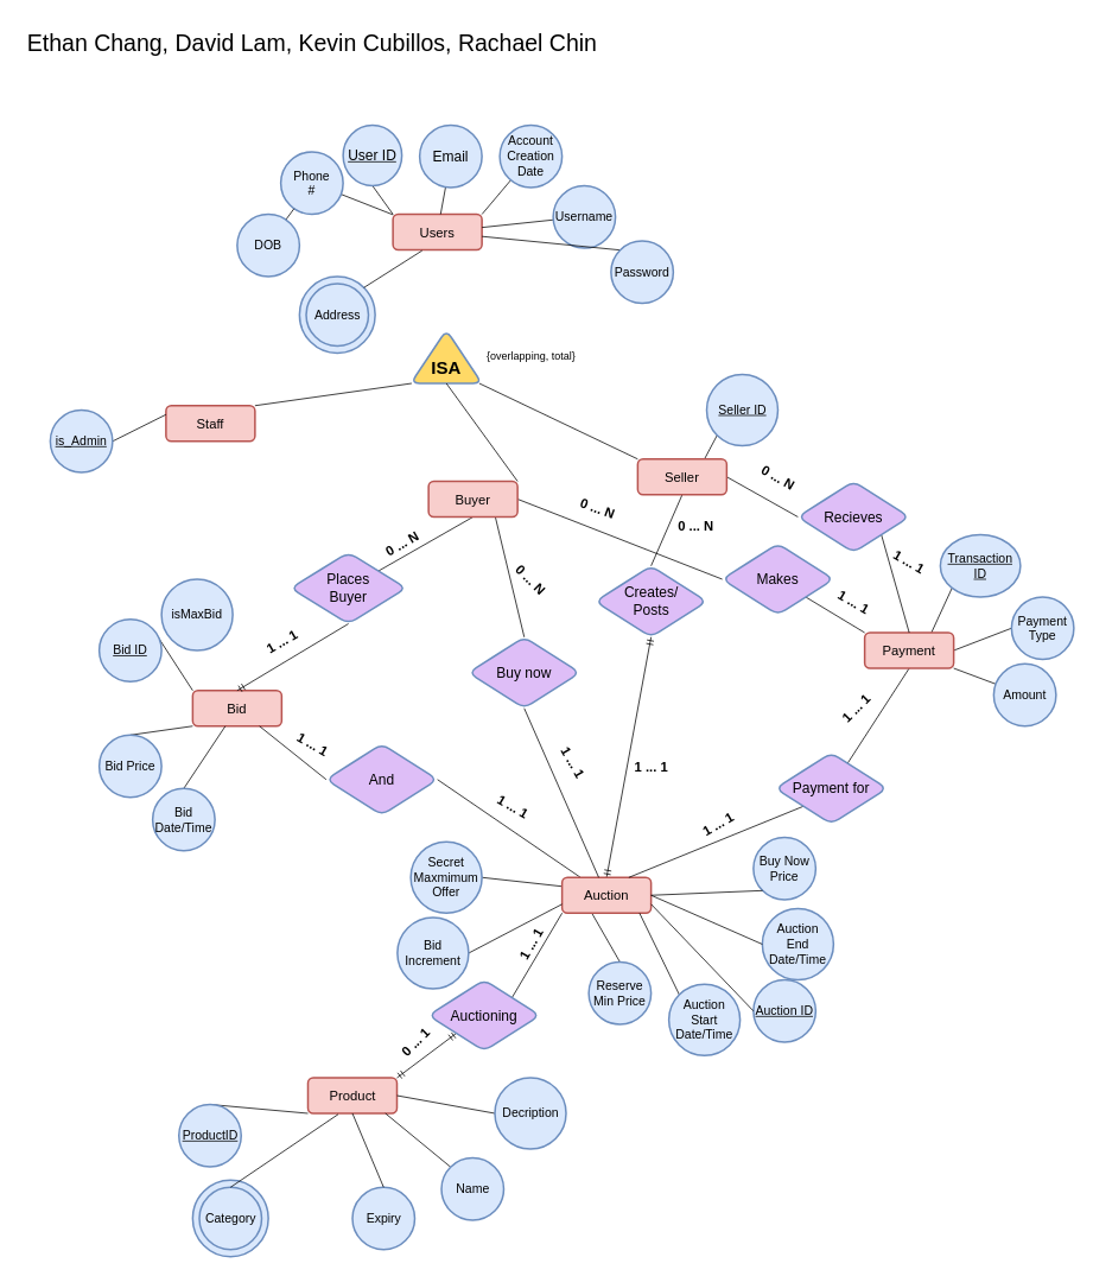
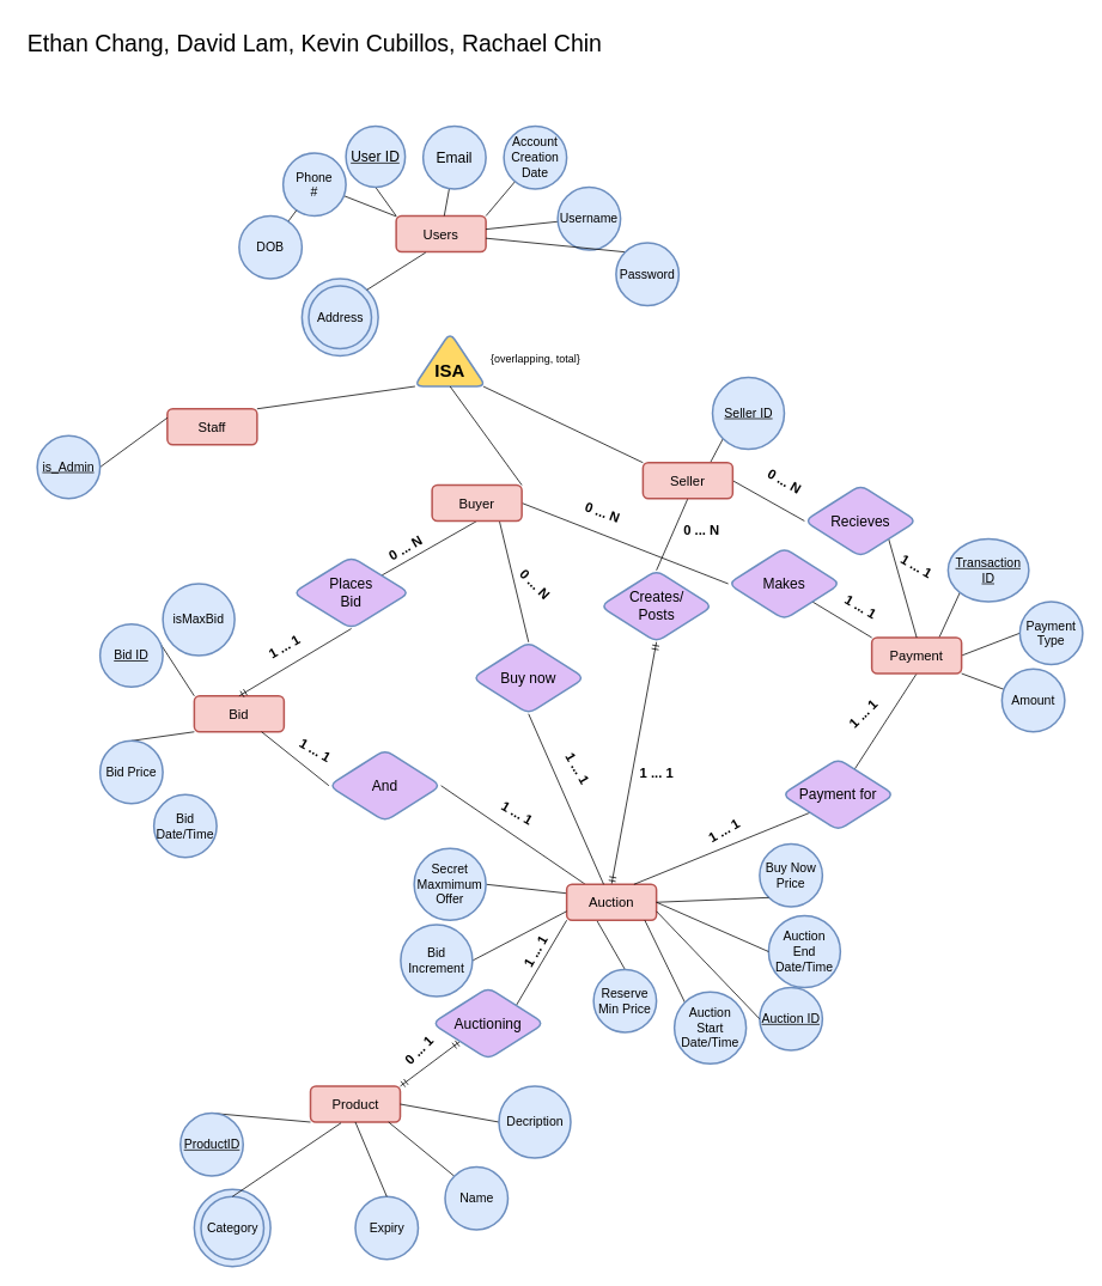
- <mxCell id="44" value="&lt;font style=&quot;font-size: 14px&quot;&gt;&lt;u&gt;is_Admin&lt;/u&gt;&lt;/font&gt;" style="ellipse;whiteSpace=wrap;html=1;strokeColor=#6c8ebf;fillColor=#dae8fc;fontSize=10;strokeWidth=2;rounded=1;" parent="1" vertex="1"><mxGeometry x="56" y="460" width="70" height="70" as="geometry" /></mxCell>
+ <mxCell id="44" value="&lt;font style=&quot;font-size: 14px&quot;&gt;&lt;u&gt;is_Admin&lt;/u&gt;&lt;/font&gt;" style="ellipse;whiteSpace=wrap;html=1;strokeColor=#6c8ebf;fillColor=#dae8fc;fontSize=10;strokeWidth=2;rounded=1;" parent="1" vertex="1"><mxGeometry x="41" y="485" width="70" height="70" as="geometry" /></mxCell>
- <mxCell id="26" value="&lt;font style=&quot;font-size: 16px&quot;&gt;Places&lt;br&gt;Buyer&lt;br&gt;&lt;/font&gt;" style="rhombus;whiteSpace=wrap;html=1;strokeColor=#6c8ebf;fontSize=10;fillColor=#DEBEF7;strokeWidth=2;rounded=1;" parent="1" vertex="1"><mxGeometry x="326" y="620" width="130" height="80" as="geometry" /></mxCell>
+ <mxCell id="26" value="&lt;font style=&quot;font-size: 16px&quot;&gt;Places&lt;br&gt;Bid&lt;br&gt;&lt;/font&gt;" style="rhombus;whiteSpace=wrap;html=1;strokeColor=#6c8ebf;fontSize=10;fillColor=#DEBEF7;strokeWidth=2;rounded=1;" parent="1" vertex="1"><mxGeometry x="326" y="620" width="130" height="80" as="geometry" /></mxCell>
- <mxCell id="33" style="edgeStyle=none;orthogonalLoop=1;jettySize=auto;html=1;exitX=0.5;exitY=0;exitDx=0;exitDy=0;endArrow=none;endFill=0;fontSize=10;" parent="1" source="34" target="27" edge="1"><mxGeometry relative="1" as="geometry" /></mxCell>
